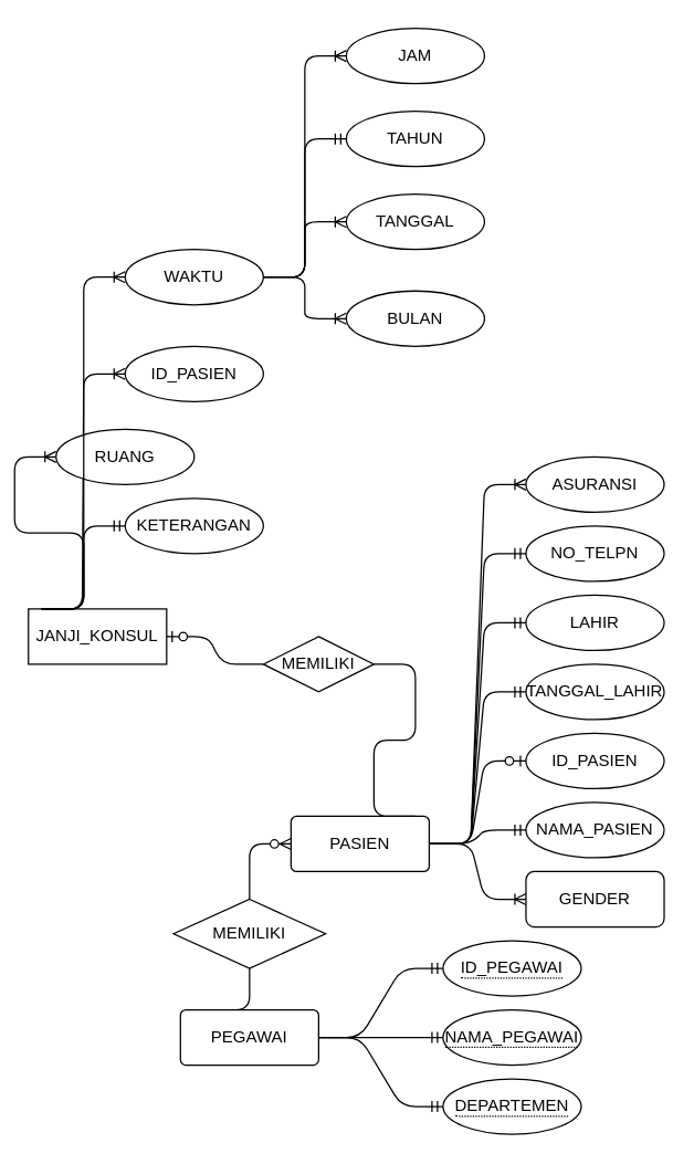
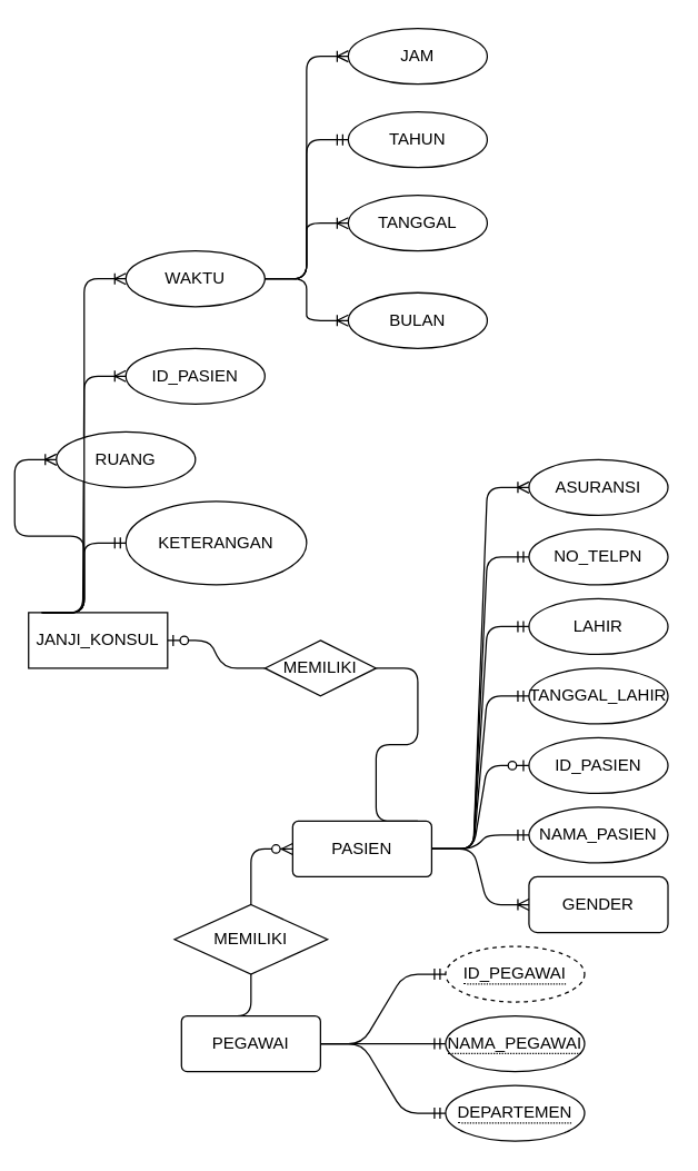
- <mxCell id="32" value="KETERANGAN" style="ellipse;whiteSpace=wrap;html=1;align=center;" vertex="1" parent="1"><mxGeometry x="90" y="360" width="100" height="40" as="geometry" /></mxCell>
+ <mxCell id="32" value="KETERANGAN" style="ellipse;whiteSpace=wrap;html=1;align=center;" vertex="1" parent="1"><mxGeometry x="90" y="360" width="130" height="60" as="geometry" /></mxCell>
- <mxCell id="5" value="&lt;span style=&quot;border-bottom: 1px dotted&quot;&gt;ID_PEGAWAI&lt;/span&gt;" style="ellipse;whiteSpace=wrap;html=1;align=center;" vertex="1" parent="1"><mxGeometry x="320" y="680" width="100" height="40" as="geometry" /></mxCell>
+ <mxCell id="5" value="&lt;span style=&quot;border-bottom: 1px dotted&quot;&gt;ID_PEGAWAI&lt;/span&gt;" style="ellipse;whiteSpace=wrap;html=1;align=center;dashed=1;" vertex="1" parent="1"><mxGeometry x="320" y="680" width="100" height="40" as="geometry" /></mxCell>
